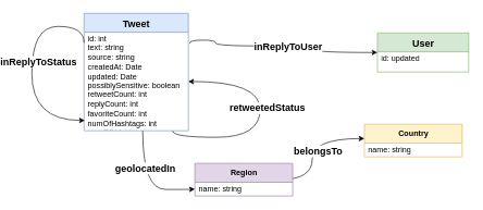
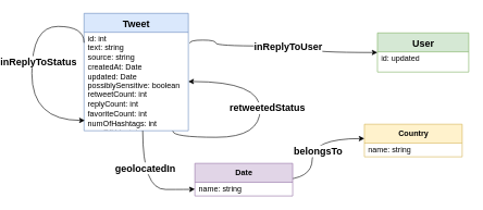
- <mxCell id="15" value="Region" style="swimlane;fontStyle=1;align=center;verticalAlign=middle;childLayout=stackLayout;horizontal=1;startSize=29;horizontalStack=0;resizeParent=1;resizeParentMax=0;resizeLast=0;collapsible=0;marginBottom=0;html=1;fillColor=#e1d5e7;strokeColor=#9673a6;" vertex="1" parent="1"><mxGeometry x="190" y="250" width="150" height="50" as="geometry" /></mxCell>
+ <mxCell id="15" value="Date" style="swimlane;fontStyle=1;align=center;verticalAlign=middle;childLayout=stackLayout;horizontal=1;startSize=29;horizontalStack=0;resizeParent=1;resizeParentMax=0;resizeLast=0;collapsible=0;marginBottom=0;html=1;fillColor=#e1d5e7;strokeColor=#9673a6;" vertex="1" parent="1"><mxGeometry x="190" y="250" width="150" height="50" as="geometry" /></mxCell>
